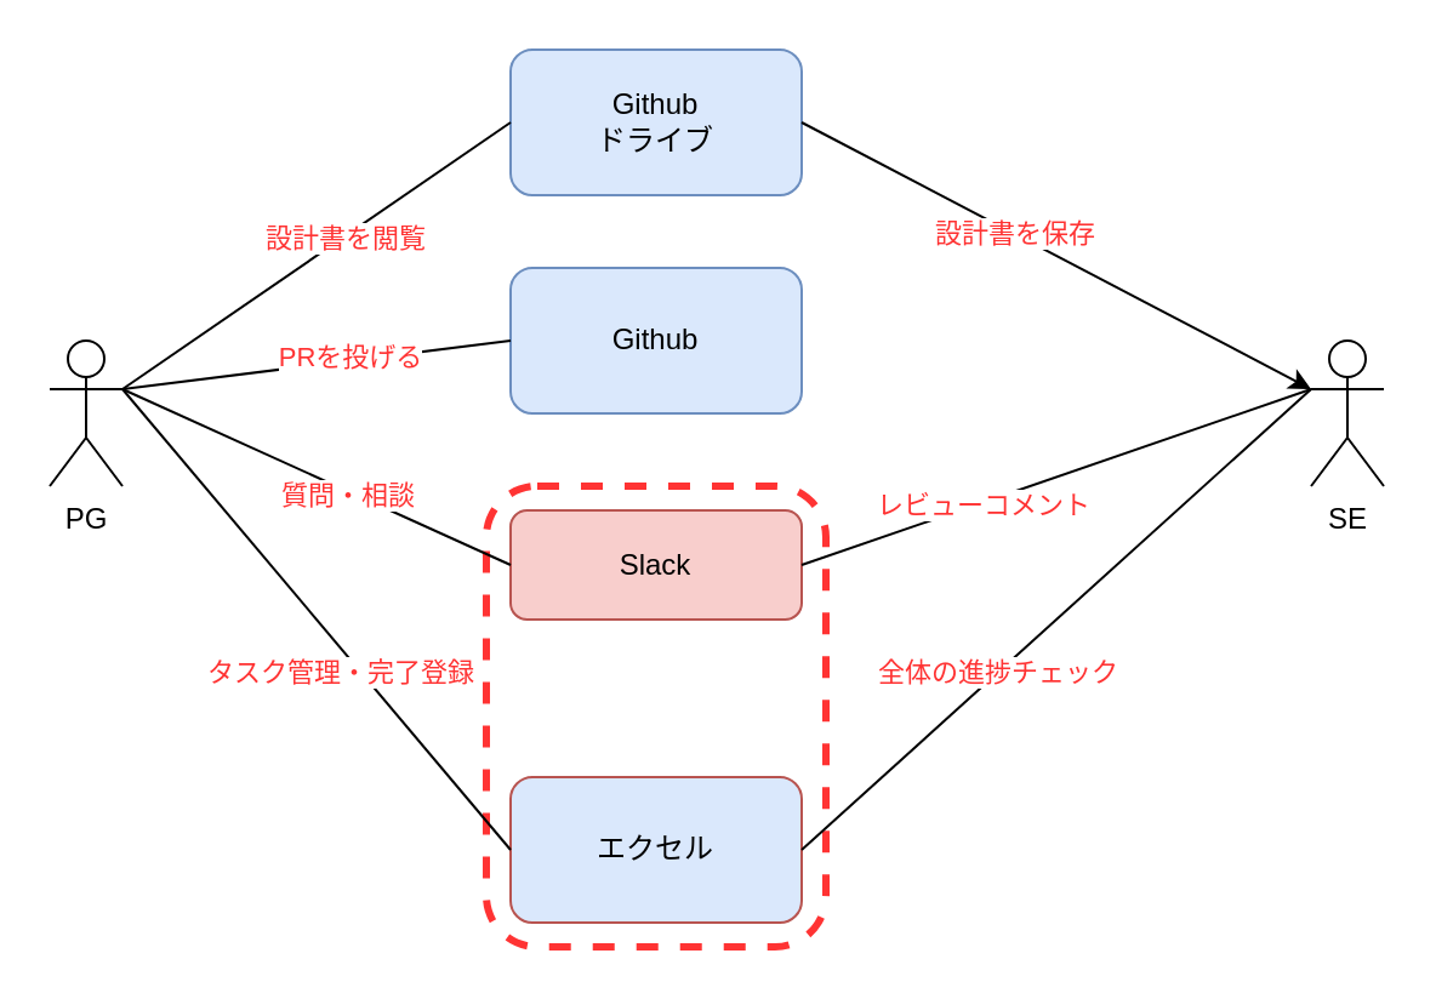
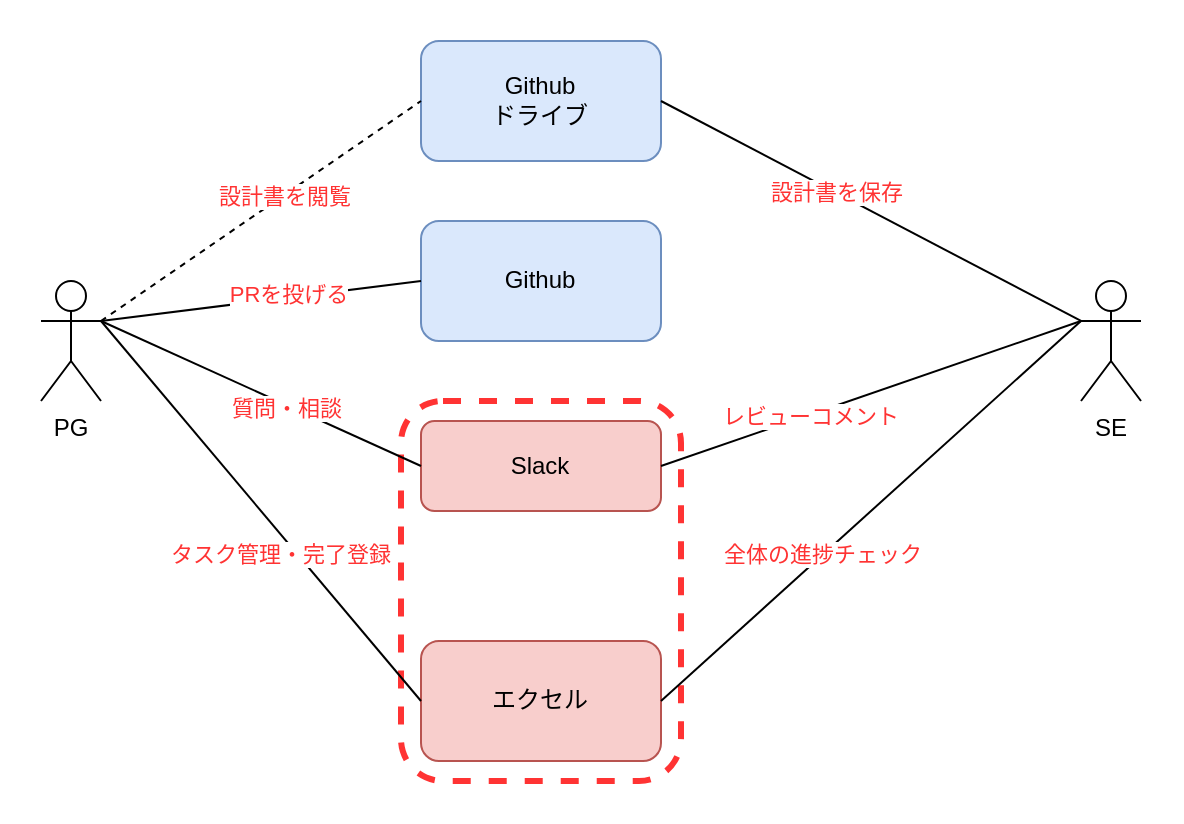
- <mxCell id="9" value="" style="endArrow=none;html=1;rounded=0;entryX=0;entryY=0.5;entryDx=0;entryDy=0;exitX=1;exitY=0.333;exitDx=0;exitDy=0;exitPerimeter=0;" parent="1" source="3" target="5" edge="1"><mxGeometry width="50" height="50" relative="1" as="geometry"><mxPoint x="270" y="240" as="sourcePoint" /><mxPoint x="320" y="190" as="targetPoint" /></mxGeometry></mxCell>
+ <mxCell id="9" value="" style="endArrow=none;html=1;rounded=0;entryX=0;entryY=0.5;entryDx=0;entryDy=0;exitX=1;exitY=0.333;exitDx=0;exitDy=0;exitPerimeter=0;dashed=1;" parent="1" source="3" target="5" edge="1"><mxGeometry width="50" height="50" relative="1" as="geometry"><mxPoint x="270" y="240" as="sourcePoint" /><mxPoint x="320" y="190" as="targetPoint" /></mxGeometry></mxCell>
- <mxCell id="11" value="" style="endArrow=classic;html=1;rounded=0;entryX=0;entryY=0.333;entryDx=0;entryDy=0;exitX=1;exitY=0.5;exitDx=0;exitDy=0;entryPerimeter=0;" parent="1" source="5" target="4" edge="1"><mxGeometry width="50" height="50" relative="1" as="geometry"><mxPoint x="60" y="170" as="sourcePoint" /><mxPoint x="220" y="60" as="targetPoint" /></mxGeometry></mxCell>
+ <mxCell id="11" value="" style="endArrow=none;html=1;rounded=0;entryX=0;entryY=0.333;entryDx=0;entryDy=0;exitX=1;exitY=0.5;exitDx=0;exitDy=0;entryPerimeter=0;" parent="1" source="5" target="4" edge="1"><mxGeometry width="50" height="50" relative="1" as="geometry"><mxPoint x="60" y="170" as="sourcePoint" /><mxPoint x="220" y="60" as="targetPoint" /></mxGeometry></mxCell>
- <mxCell id="8" value="エクセル" style="rounded=1;whiteSpace=wrap;html=1;fillColor=#dae8fc;strokeColor=#b85450;" parent="1" vertex="1"><mxGeometry x="210" y="320" width="120" height="60" as="geometry" /></mxCell>
+ <mxCell id="8" value="エクセル" style="rounded=1;whiteSpace=wrap;html=1;fillColor=#f8cecc;strokeColor=#b85450;" parent="1" vertex="1"><mxGeometry x="210" y="320" width="120" height="60" as="geometry" /></mxCell>
